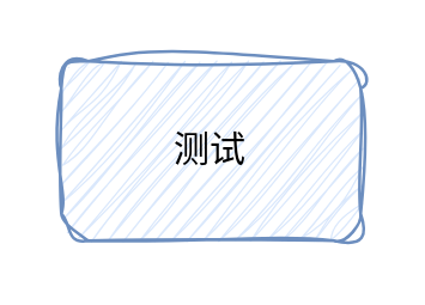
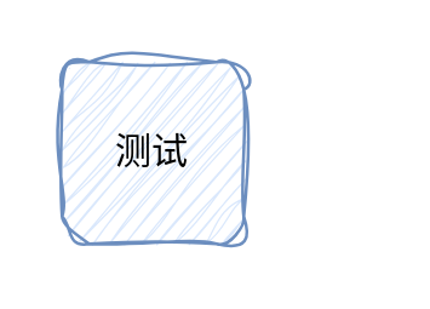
- <mxCell id="2" value="测试" style="rounded=1;whiteSpace=wrap;html=1;sketch=1;curveFitting=1;jiggle=2;glass=0;shadow=0;fillColor=#dae8fc;strokeColor=#6c8ebf;" vertex="1" parent="1"><mxGeometry x="20" y="20" width="100" height="60" as="geometry" /></mxCell>
+ <mxCell id="2" value="测试" style="rounded=1;whiteSpace=wrap;html=1;sketch=1;curveFitting=1;jiggle=2;glass=0;shadow=0;fillColor=#dae8fc;strokeColor=#6c8ebf;" vertex="1" parent="1"><mxGeometry x="20" y="20" width="60" height="60" as="geometry" /></mxCell>
